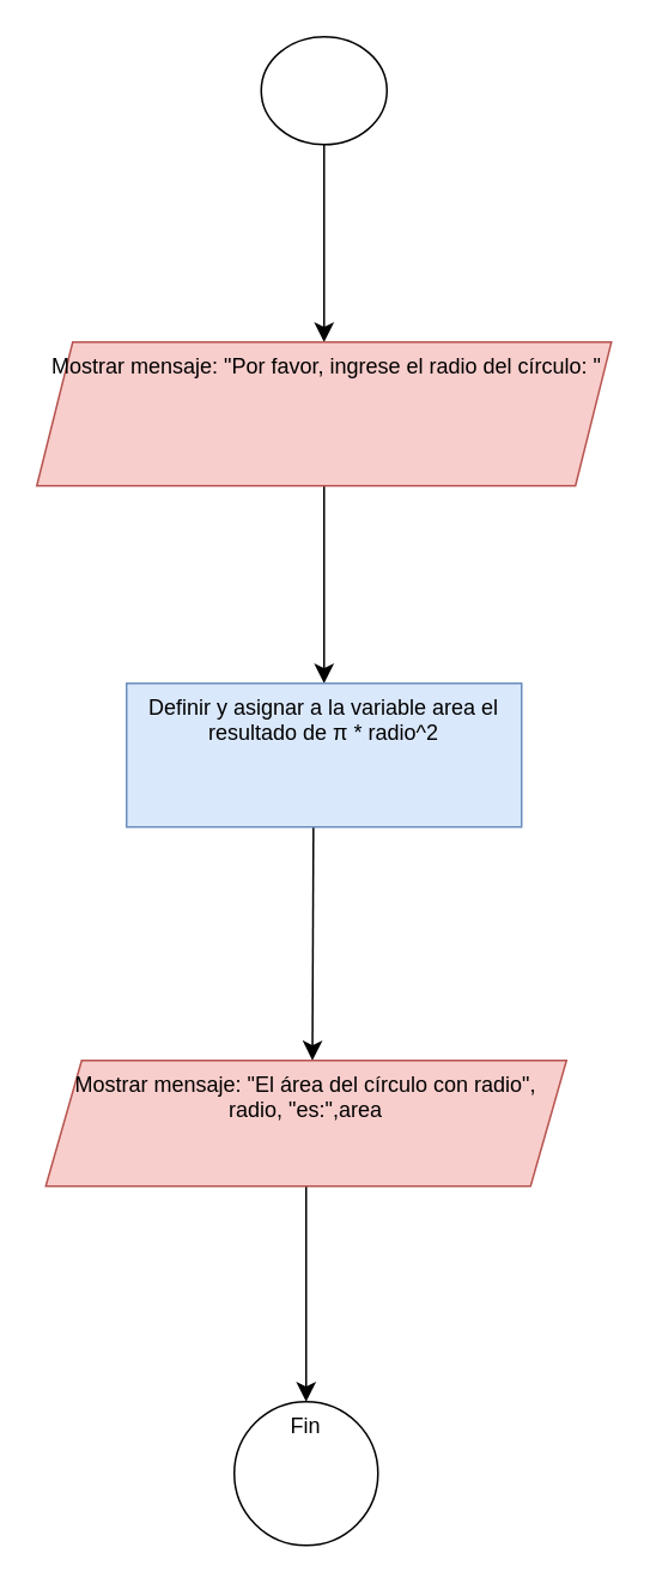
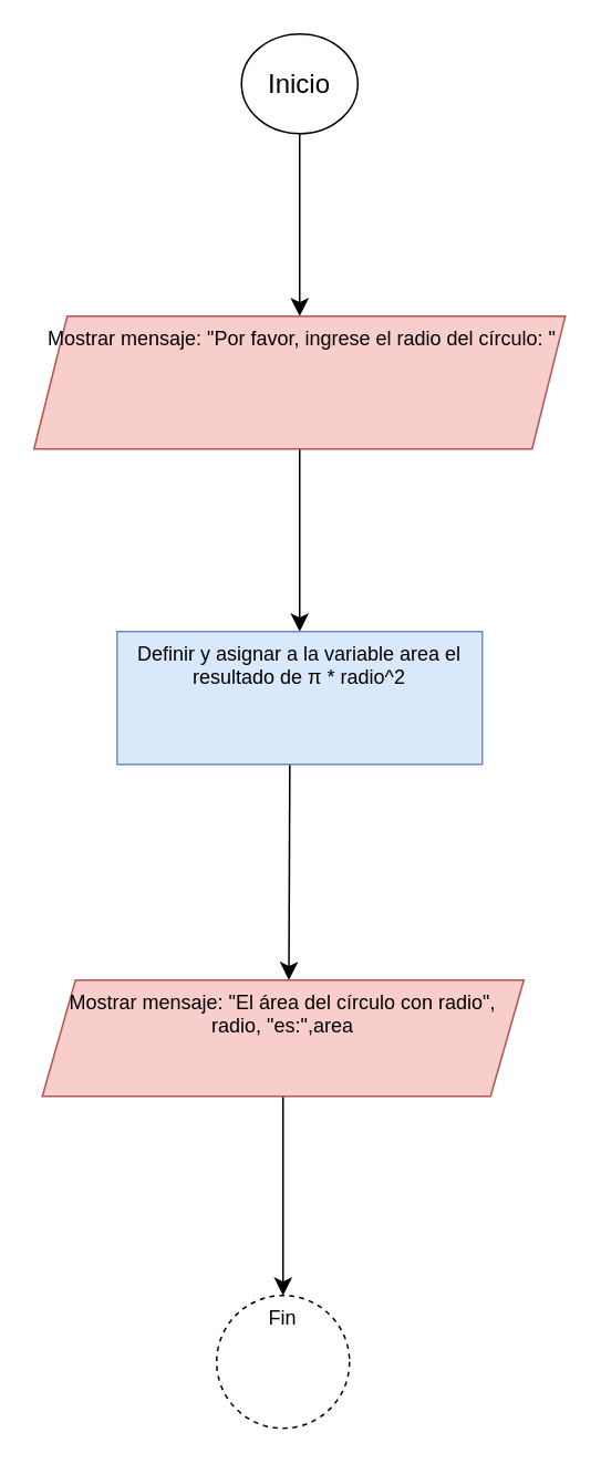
+ <mxCell id="4" value="Inicio" style="text;strokeColor=none;fillColor=none;html=1;align=center;verticalAlign=middle;whiteSpace=wrap;rounded=0;fontSize=16;" vertex="1" parent="1"><mxGeometry x="150" y="35" width="60" height="30" as="geometry" /></mxCell>
- <mxCell id="12" value="Fin" style="ellipse;whiteSpace=wrap;html=1;verticalAlign=top;" vertex="1" parent="1"><mxGeometry x="130" y="780" width="80" height="80" as="geometry" /></mxCell>
+ <mxCell id="12" value="Fin" style="ellipse;whiteSpace=wrap;html=1;verticalAlign=top;dashed=1;" vertex="1" parent="1"><mxGeometry x="130" y="780" width="80" height="80" as="geometry" /></mxCell>
